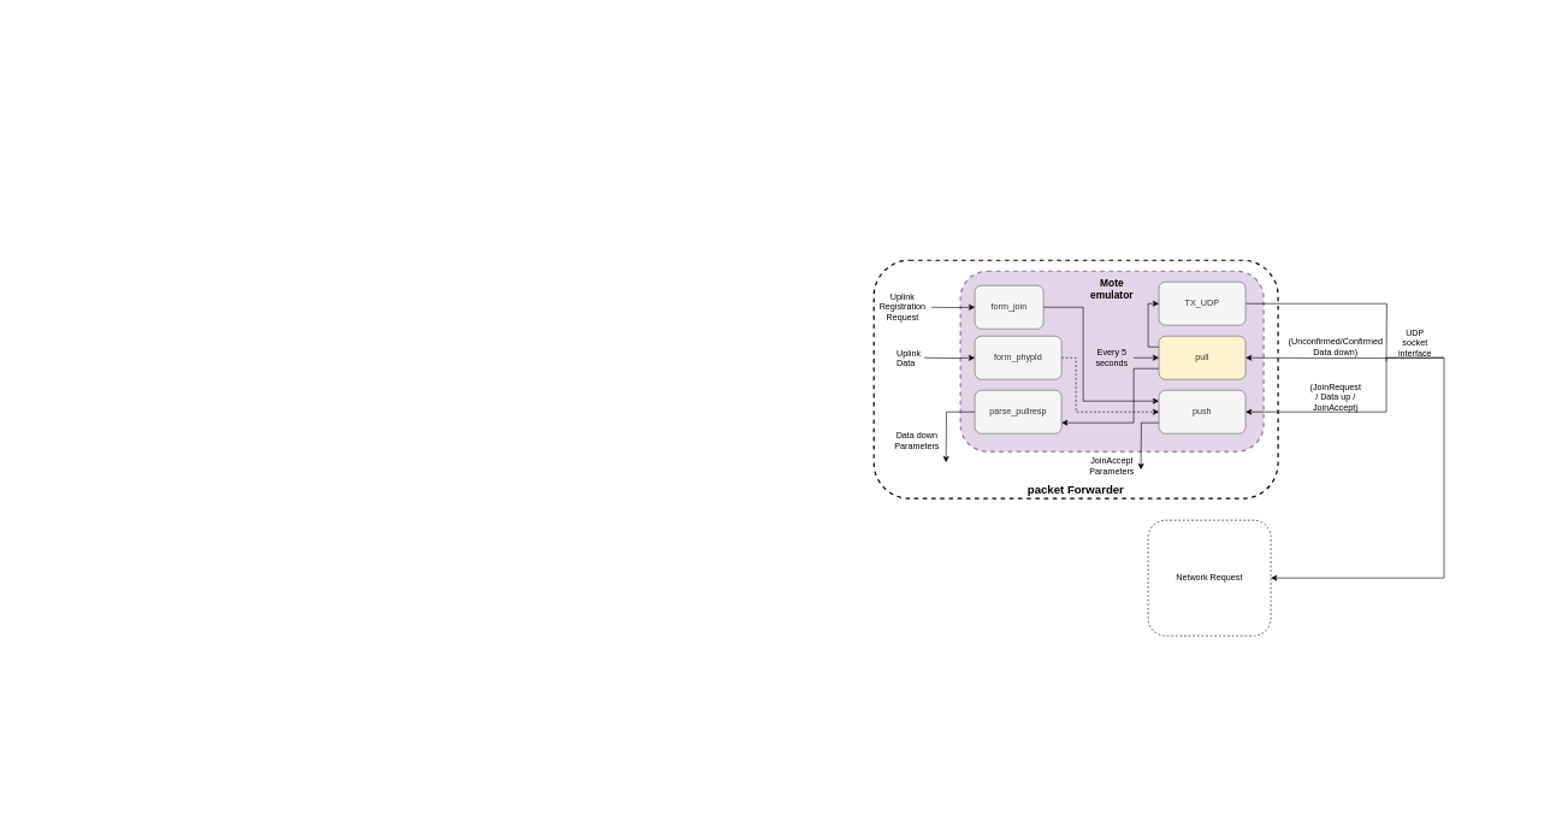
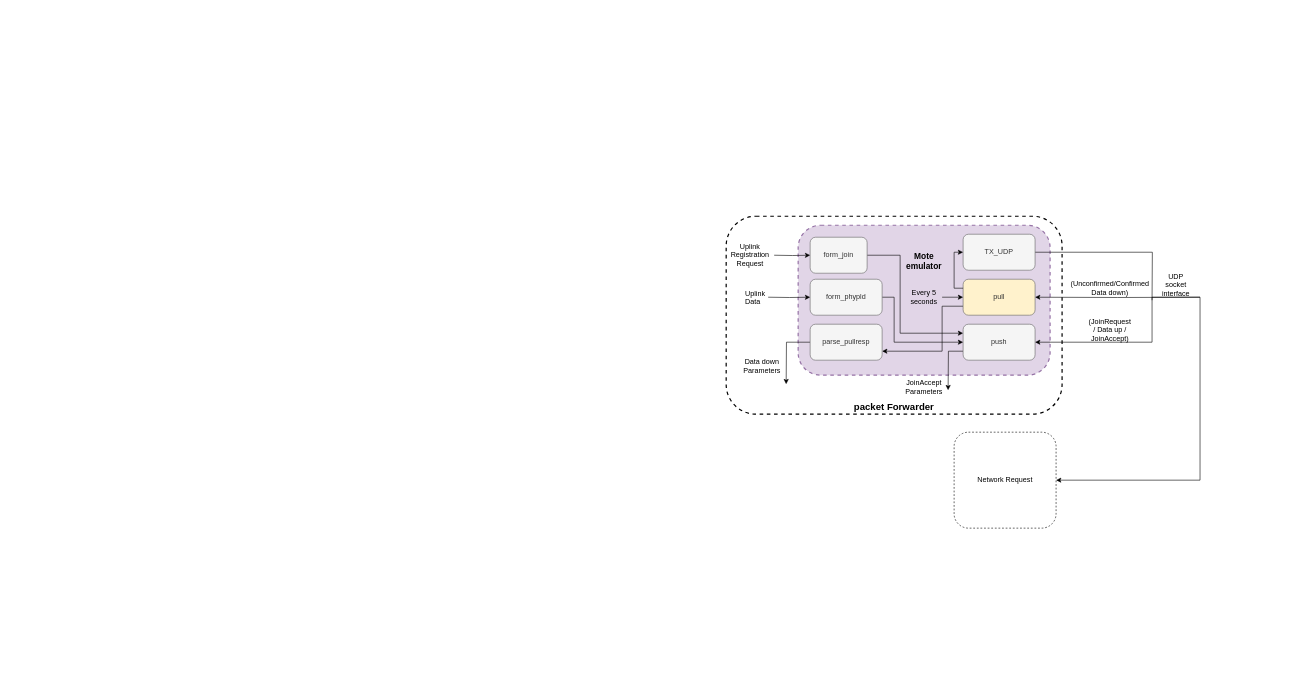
- <mxCell id="23" value="&lt;font style=&quot;font-size: 14px;&quot;&gt;&lt;b&gt;Mote emulator&lt;/b&gt;&lt;/font&gt;" style="text;html=1;strokeColor=none;fillColor=none;align=center;verticalAlign=middle;whiteSpace=wrap;rounded=0;" parent="1" vertex="1"><mxGeometry x="1510" y="385" width="60" height="30" as="geometry" /></mxCell>
+ <mxCell id="23" value="&lt;font style=&quot;font-size: 14px;&quot;&gt;&lt;b&gt;Mote emulator&lt;/b&gt;&lt;/font&gt;" style="text;html=1;strokeColor=none;fillColor=none;align=center;verticalAlign=middle;whiteSpace=wrap;rounded=0;" parent="1" vertex="1"><mxGeometry x="1510" y="420" width="60" height="30" as="geometry" /></mxCell>
- <mxCell id="12" style="edgeStyle=orthogonalEdgeStyle;rounded=0;orthogonalLoop=1;jettySize=auto;html=1;exitX=1;exitY=0.5;exitDx=0;exitDy=0;entryX=0;entryY=0.5;entryDx=0;entryDy=0;dashed=1;" parent="1" source="13" target="9" edge="1"><mxGeometry relative="1" as="geometry"><Array as="points"><mxPoint x="1490" y="495" /><mxPoint x="1490" y="570" /></Array></mxGeometry></mxCell>
+ <mxCell id="12" style="edgeStyle=orthogonalEdgeStyle;rounded=0;orthogonalLoop=1;jettySize=auto;html=1;exitX=1;exitY=0.5;exitDx=0;exitDy=0;entryX=0;entryY=0.5;entryDx=0;entryDy=0;" parent="1" source="13" target="9" edge="1"><mxGeometry relative="1" as="geometry"><Array as="points"><mxPoint x="1490" y="495" /><mxPoint x="1490" y="570" /></Array></mxGeometry></mxCell>
